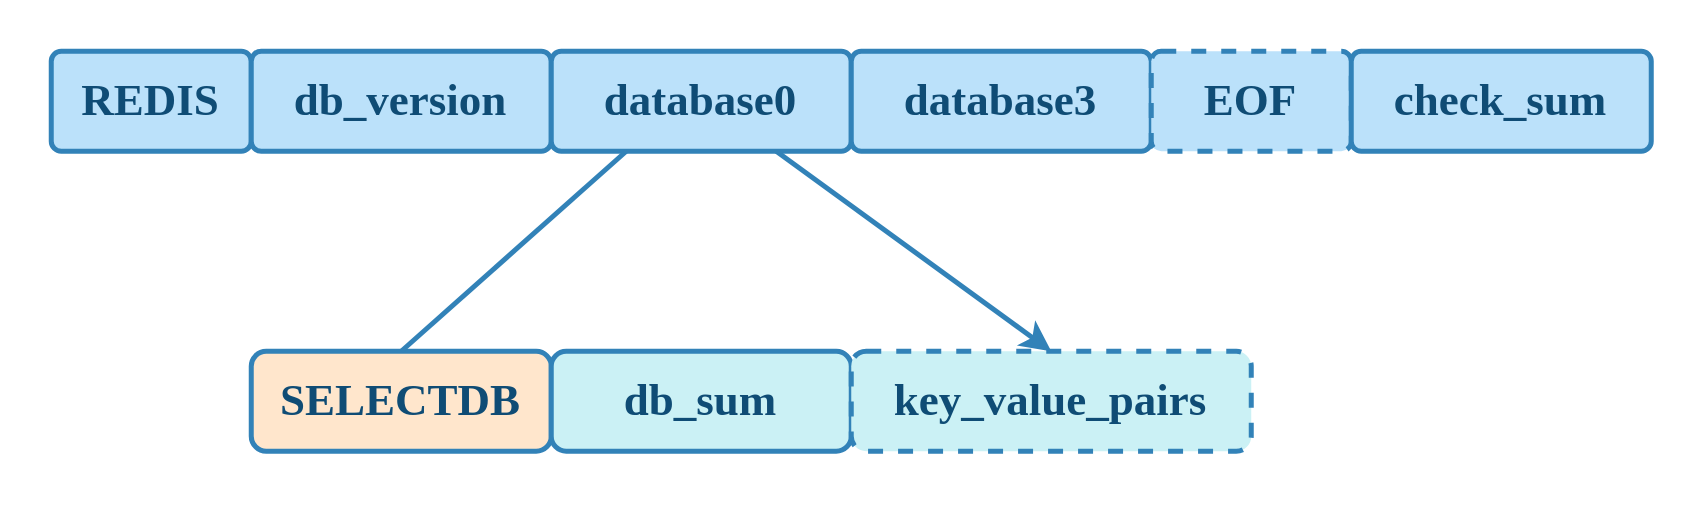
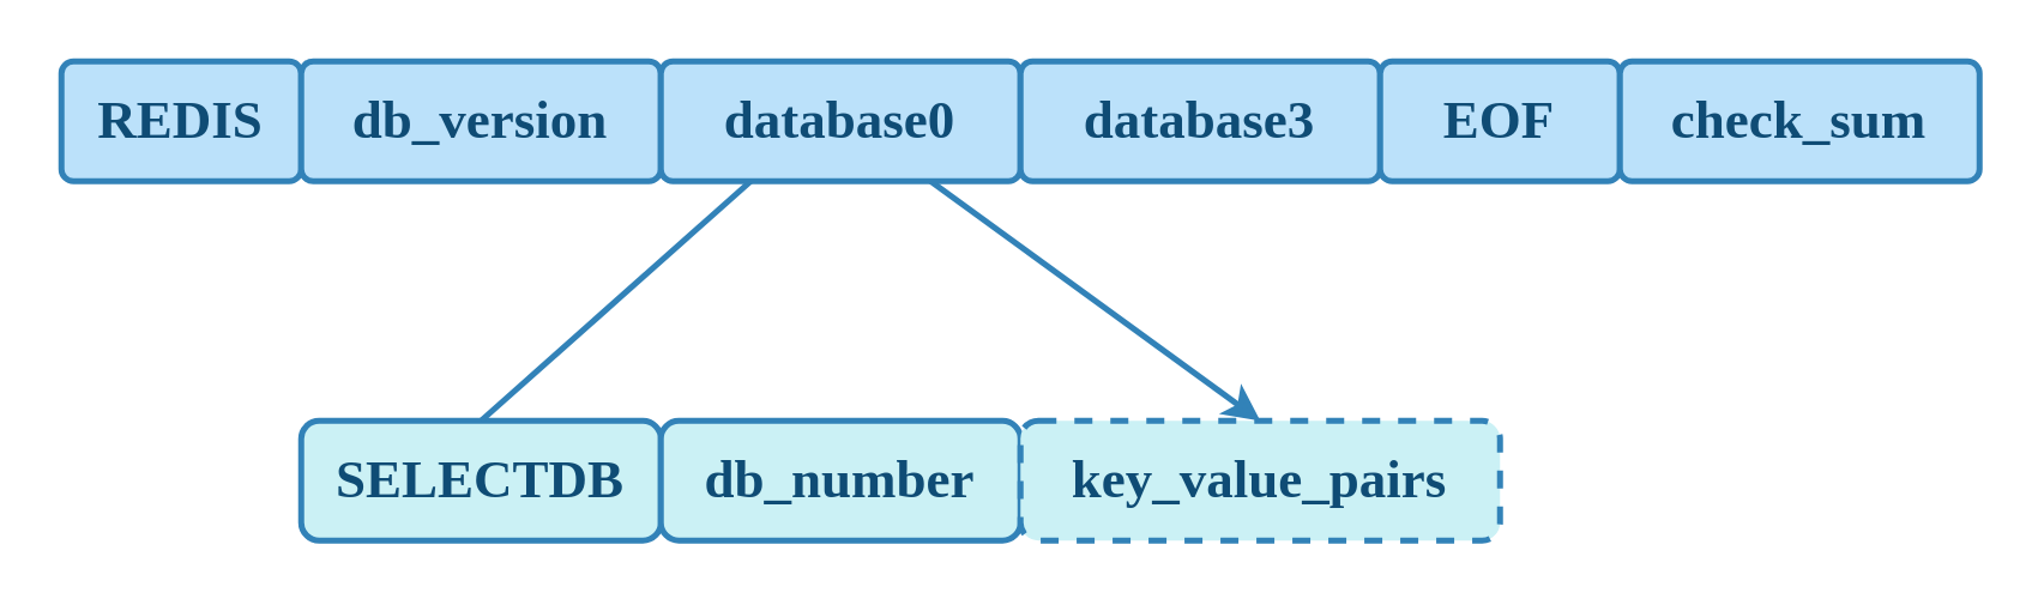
- <mxCell id="11" value="EOF" style="rounded=1;arcSize=10;whiteSpace=wrap;html=1;align=center;fontColor=#0F4C75;strokeColor=#3282B8;fillColor=#BBE1FA;shadow=0;fontFamily=Comic Sans MS;fontSize=18;container=0;verticalAlign=middle;fontStyle=1;strokeWidth=2;dashed=1;" parent="1" vertex="1"><mxGeometry x="460" y="20" width="80" height="40" as="geometry" /></mxCell>
+ <mxCell id="11" value="EOF" style="rounded=1;arcSize=10;whiteSpace=wrap;html=1;align=center;fontColor=#0F4C75;strokeColor=#3282B8;fillColor=#BBE1FA;shadow=0;fontFamily=Comic Sans MS;fontSize=18;container=0;verticalAlign=middle;fontStyle=1;strokeWidth=2;" parent="1" vertex="1"><mxGeometry x="460" y="20" width="80" height="40" as="geometry" /></mxCell>
- <mxCell id="3" value="SELECTDB" style="rounded=1;whiteSpace=wrap;html=1;fontFamily=Comic Sans MS;fontStyle=1;labelBackgroundColor=none;fillColor=#ffe6cc;strokeColor=#3282B8;fontColor=#0F4C75;shadow=0;container=0;fontSize=18;verticalAlign=middle;strokeWidth=2;" parent="1" vertex="1"><mxGeometry x="100" y="140" width="120" height="40" as="geometry" /></mxCell>
+ <mxCell id="3" value="SELECTDB" style="rounded=1;whiteSpace=wrap;html=1;fontFamily=Comic Sans MS;fontStyle=1;labelBackgroundColor=none;fillColor=#CBF1F5;strokeColor=#3282B8;fontColor=#0F4C75;shadow=0;container=0;fontSize=18;verticalAlign=middle;strokeWidth=2;" parent="1" vertex="1"><mxGeometry x="100" y="140" width="120" height="40" as="geometry" /></mxCell>
- <mxCell id="4" value="db_sum" style="rounded=1;whiteSpace=wrap;html=1;fontFamily=Comic Sans MS;fontStyle=1;labelBackgroundColor=none;fillColor=#CBF1F5;strokeColor=#3282B8;fontColor=#0F4C75;shadow=0;container=0;fontSize=18;verticalAlign=middle;strokeWidth=2;" parent="1" vertex="1"><mxGeometry x="220" y="140" width="120" height="40" as="geometry" /></mxCell>
+ <mxCell id="4" value="db_number" style="rounded=1;whiteSpace=wrap;html=1;fontFamily=Comic Sans MS;fontStyle=1;labelBackgroundColor=none;fillColor=#CBF1F5;strokeColor=#3282B8;fontColor=#0F4C75;shadow=0;container=0;fontSize=18;verticalAlign=middle;strokeWidth=2;" parent="1" vertex="1"><mxGeometry x="220" y="140" width="120" height="40" as="geometry" /></mxCell>
